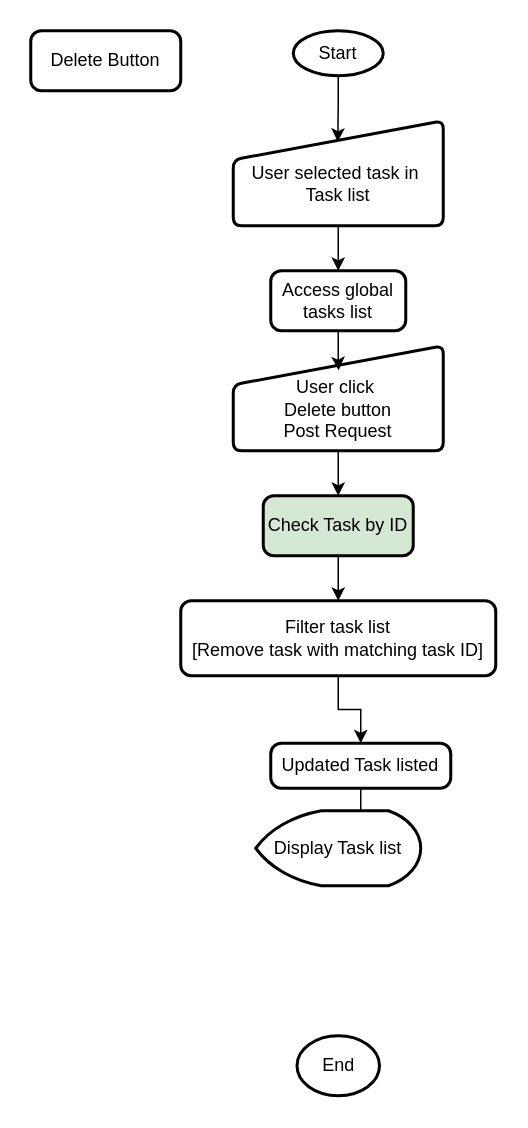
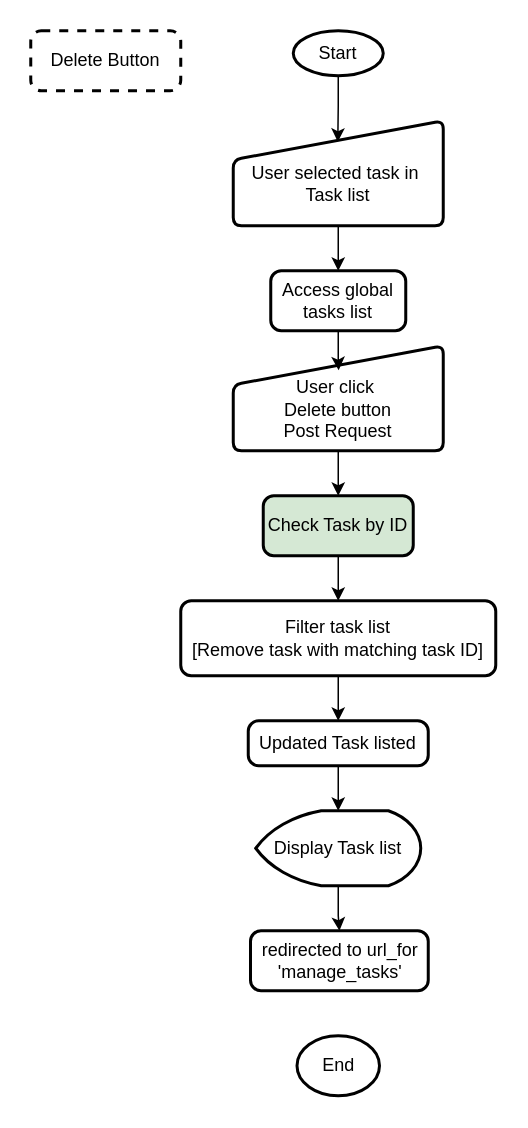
- <mxCell id="2" value="Delete Button" style="rounded=1;whiteSpace=wrap;html=1;absoluteArcSize=1;arcSize=14;strokeWidth=2;" parent="1" vertex="1"><mxGeometry x="20" y="20" width="100" height="40" as="geometry" /></mxCell>
+ <mxCell id="2" value="Delete Button" style="rounded=1;whiteSpace=wrap;html=1;absoluteArcSize=1;arcSize=14;strokeWidth=2;dashed=1;" parent="1" vertex="1"><mxGeometry x="20" y="20" width="100" height="40" as="geometry" /></mxCell>
- <mxCell id="9" value="Updated Task listed" style="rounded=1;whiteSpace=wrap;html=1;absoluteArcSize=1;arcSize=14;strokeWidth=2;" parent="1" vertex="1"><mxGeometry x="180" y="495" width="120" height="30" as="geometry" /></mxCell>
+ <mxCell id="9" value="Updated Task listed" style="rounded=1;whiteSpace=wrap;html=1;absoluteArcSize=1;arcSize=14;strokeWidth=2;" parent="1" vertex="1"><mxGeometry x="165" y="480" width="120" height="30" as="geometry" /></mxCell>
+ <mxCell id="10" style="edgeStyle=orthogonalEdgeStyle;rounded=0;orthogonalLoop=1;jettySize=auto;html=1;" edge="1" parent="1" source="11" target="20"><mxGeometry relative="1" as="geometry" /></mxCell>
+ <mxCell id="20" value="redirected to url_for 'manage_tasks'" style="rounded=1;whiteSpace=wrap;html=1;absoluteArcSize=1;arcSize=14;strokeWidth=2;" vertex="1" parent="1"><mxGeometry x="166.5" y="620" width="118.5" height="40" as="geometry" /></mxCell>
